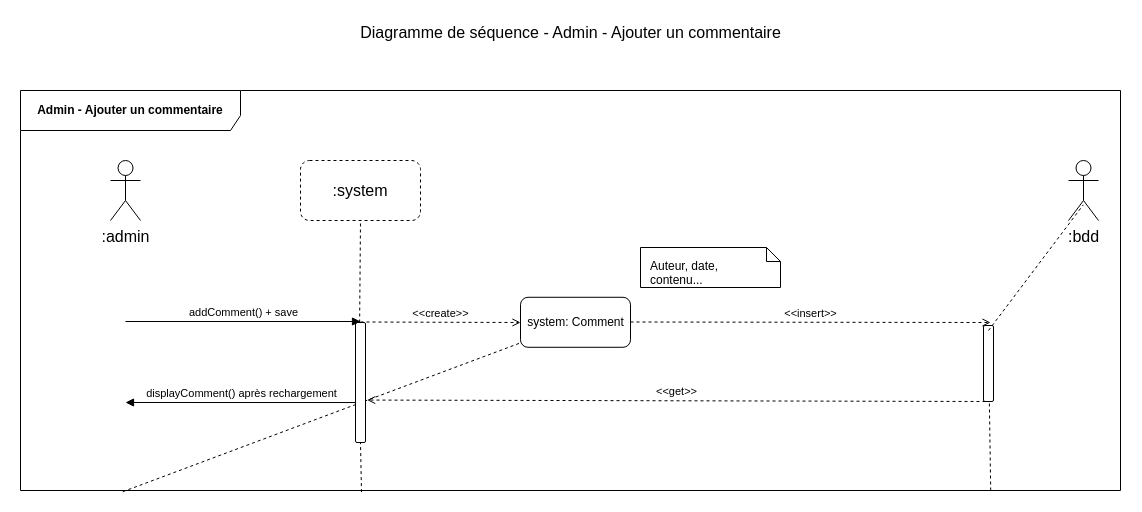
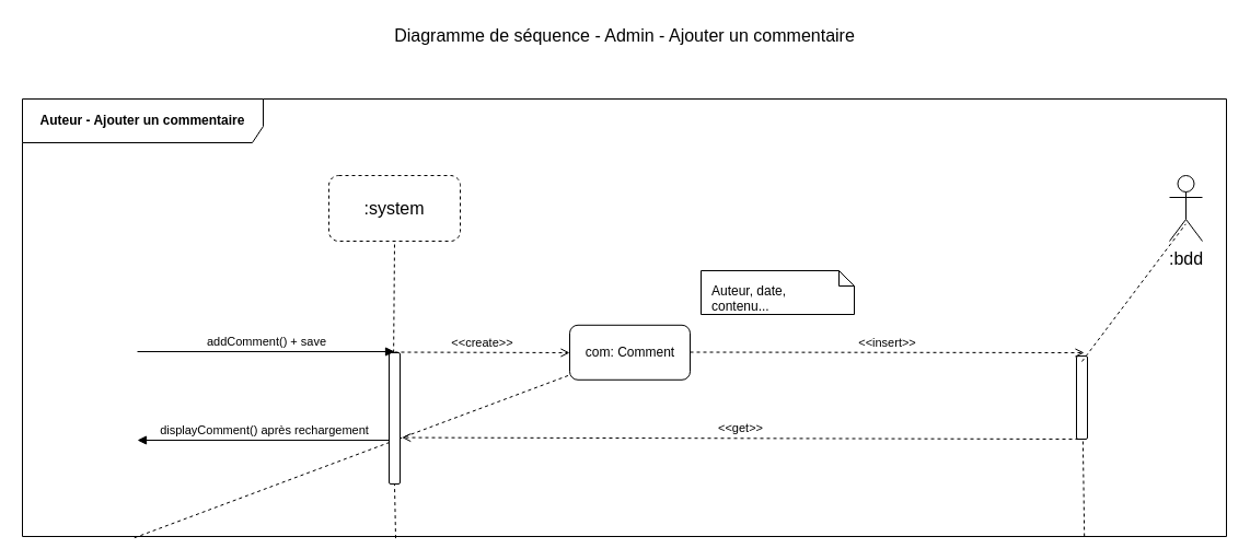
- <mxCell id="2" value="Admin - Ajouter un commentaire" style="shape=umlFrame;whiteSpace=wrap;html=1;width=220;height=40;fontStyle=1;labelBackgroundColor=#ffffff;labelBorderColor=none;gradientColor=none;swimlaneFillColor=none;shadow=0;strokeColor=#000000;" vertex="1" parent="1"><mxGeometry x="20" y="90" width="1100" height="400" as="geometry" /></mxCell>
+ <mxCell id="2" value="Auteur - Ajouter un commentaire" style="shape=umlFrame;whiteSpace=wrap;html=1;width=220;height=40;fontStyle=1;labelBackgroundColor=#ffffff;labelBorderColor=none;gradientColor=none;swimlaneFillColor=none;shadow=0;strokeColor=#000000;" vertex="1" parent="1"><mxGeometry x="20" y="90" width="1100" height="400" as="geometry" /></mxCell>
- <mxCell id="4" value=":admin" style="shape=umlActor;verticalLabelPosition=bottom;labelBackgroundColor=#ffffff;verticalAlign=top;html=1;shadow=0;strokeColor=#000000;gradientColor=none;fontSize=16;align=center;" vertex="1" parent="1"><mxGeometry x="110" y="160" width="30" height="60" as="geometry" /></mxCell>
- <mxCell id="9" value="system: Comment" style="html=1;gradientColor=none;rounded=1;" vertex="1" parent="1"><mxGeometry x="520" y="296.794" width="110" height="50" as="geometry" /></mxCell>
+ <mxCell id="9" value="com: Comment" style="html=1;gradientColor=none;rounded=1;" vertex="1" parent="1"><mxGeometry x="520" y="296.794" width="110" height="50" as="geometry" /></mxCell>
